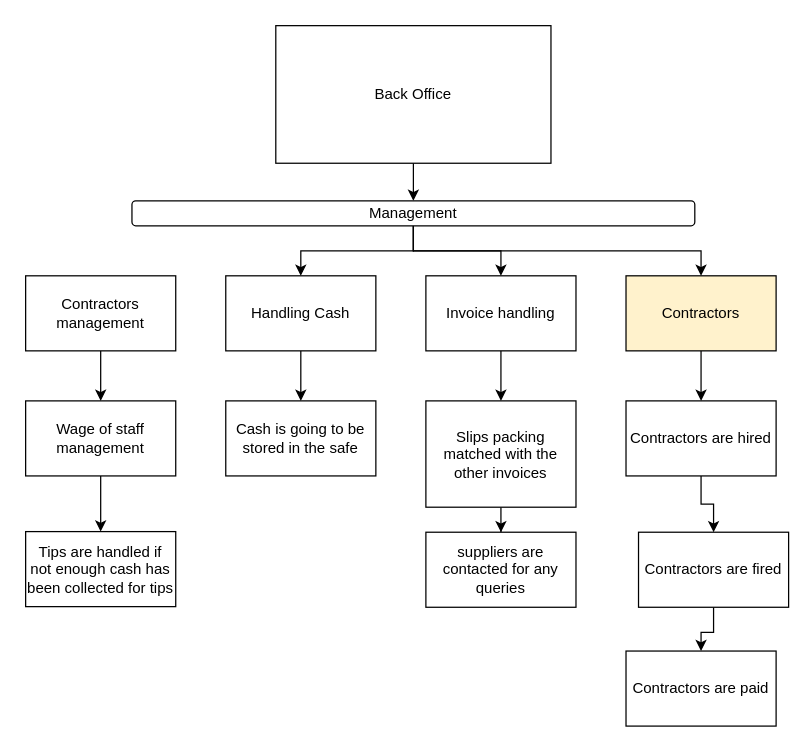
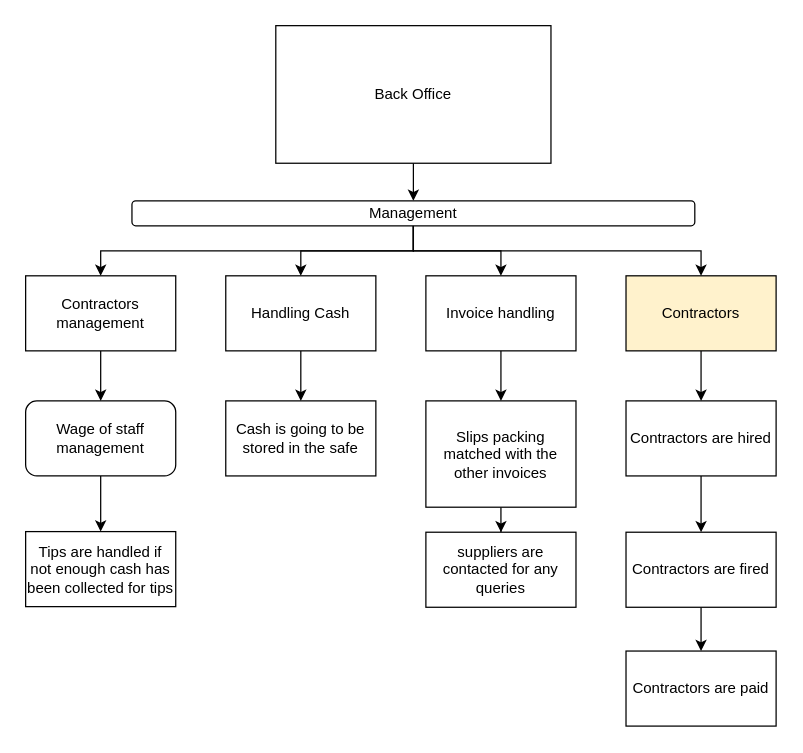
+ <mxCell id="15" style="edgeStyle=orthogonalEdgeStyle;rounded=0;orthogonalLoop=1;jettySize=auto;html=1;exitX=0.5;exitY=1;exitDx=0;exitDy=0;" edge="1" parent="1" source="16" target="7"><mxGeometry relative="1" as="geometry" /></mxCell>
- <mxCell id="19" value="Wage of staff management" style="rounded=0;whiteSpace=wrap;html=1;" vertex="1" parent="1"><mxGeometry x="20" y="320" width="120" height="60" as="geometry" /></mxCell>
+ <mxCell id="19" value="Wage of staff management" style="whiteSpace=wrap;html=1;rounded=1;" vertex="1" parent="1"><mxGeometry x="20" y="320" width="120" height="60" as="geometry" /></mxCell>
- <mxCell id="27" value="Contractors are fired" style="rounded=0;whiteSpace=wrap;html=1;" vertex="1" parent="1"><mxGeometry x="510" y="425" width="120" height="60" as="geometry" /></mxCell>
+ <mxCell id="27" value="Contractors are fired" style="rounded=0;whiteSpace=wrap;html=1;" vertex="1" parent="1"><mxGeometry x="500" y="425" width="120" height="60" as="geometry" /></mxCell>
